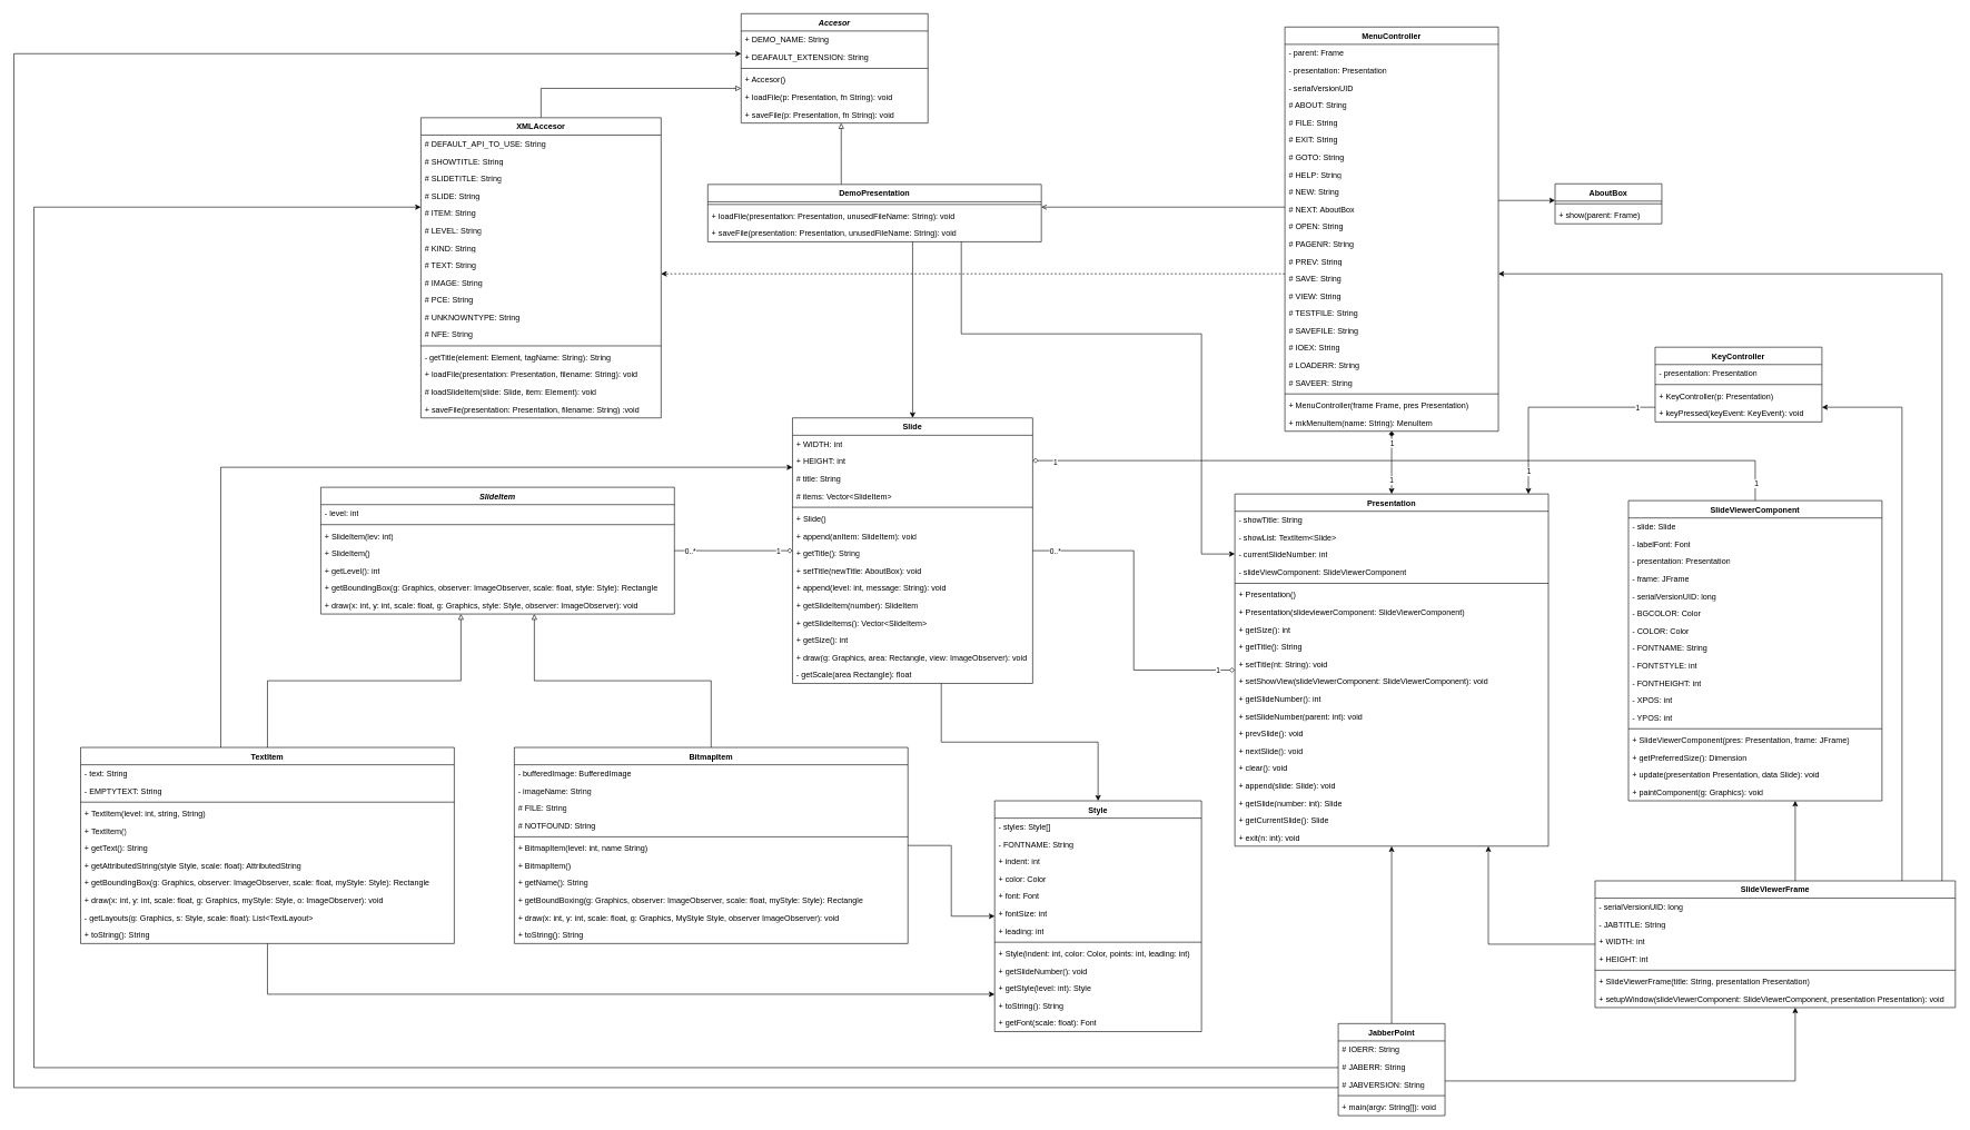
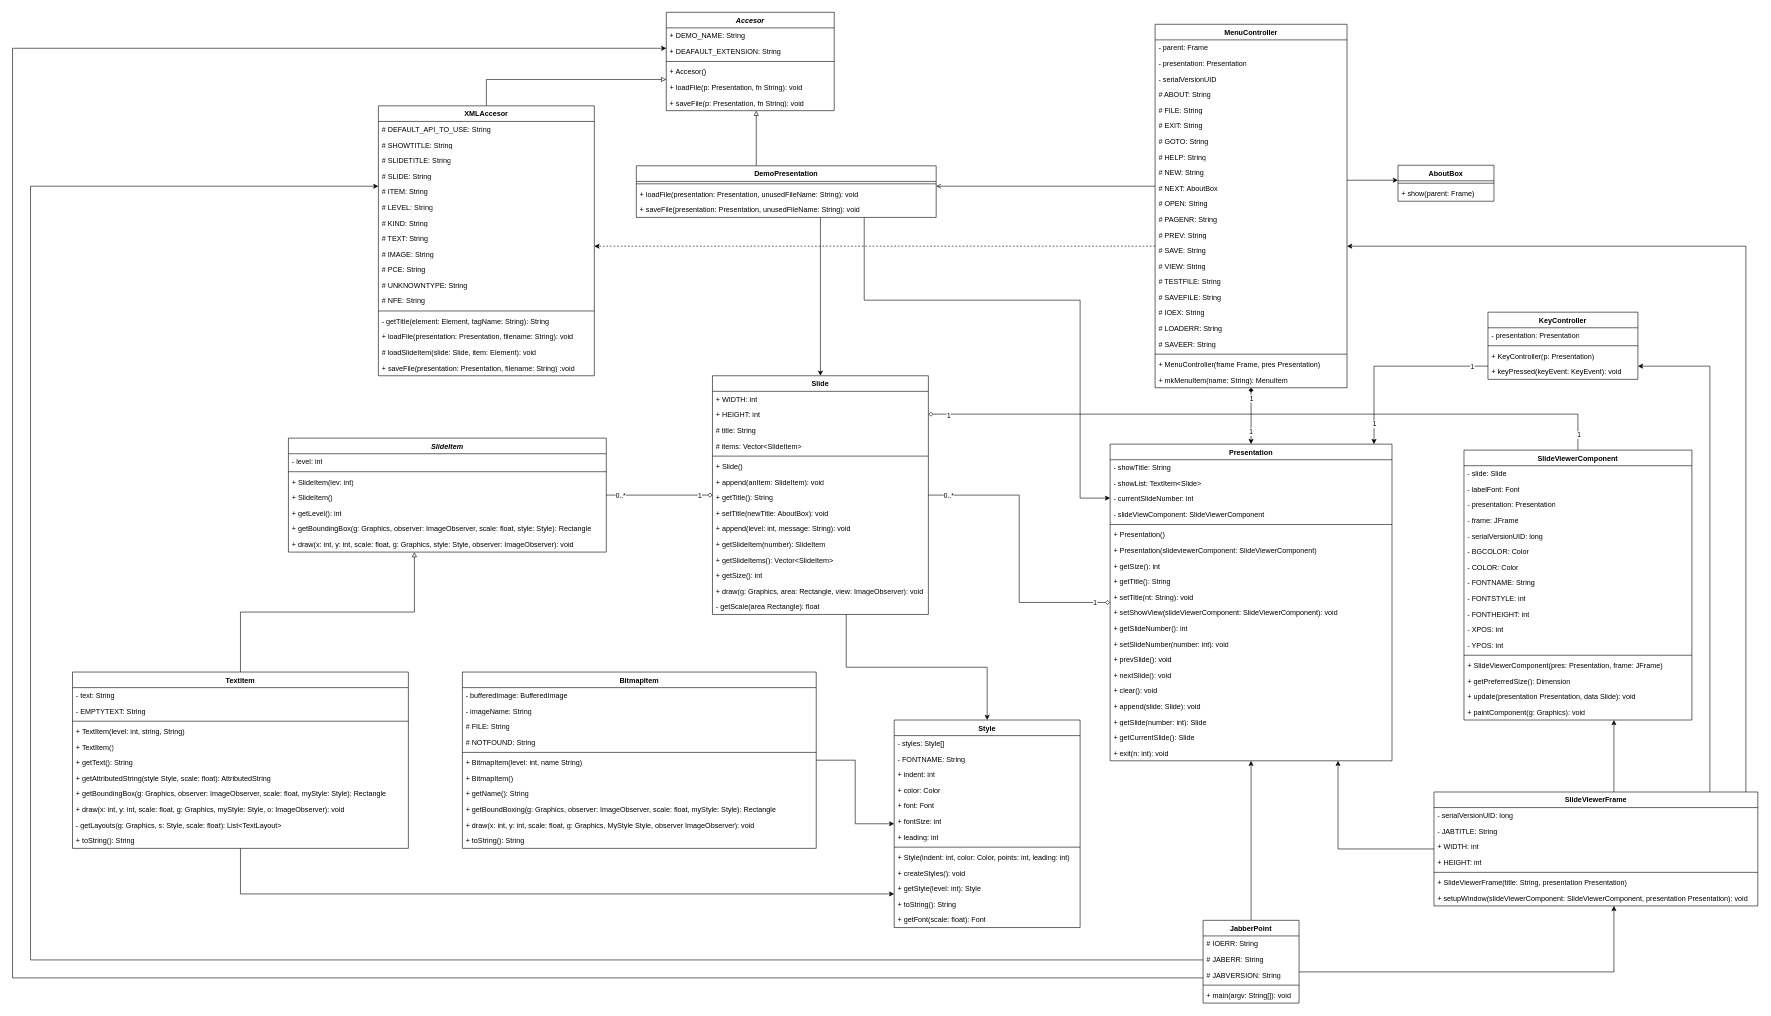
- <mxCell id="169" style="edgeStyle=orthogonalEdgeStyle;rounded=0;orthogonalLoop=1;jettySize=auto;html=1;endArrow=classic;endFill=1;" edge="1" parent="1" source="170" target="105"><mxGeometry relative="1" as="geometry"><Array as="points"><mxPoint x="330" y="700" /></Array></mxGeometry></mxCell>
- <mxCell id="12" style="edgeStyle=orthogonalEdgeStyle;rounded=0;orthogonalLoop=1;jettySize=auto;html=1;endArrow=block;endFill=0;" edge="1" parent="1" source="14" target="124"><mxGeometry relative="1" as="geometry"><Array as="points"><mxPoint x="1065" y="1020" /><mxPoint x="800" y="1020" /></Array></mxGeometry></mxCell>
- <mxCell id="93" value="+ setSlideNumber(parent: int): void" style="text;strokeColor=none;fillColor=none;align=left;verticalAlign=top;spacingLeft=4;spacingRight=4;overflow=hidden;rotatable=0;points=[[0,0.5],[1,0.5]];portConstraint=eastwest;whiteSpace=wrap;html=1;" parent="80" vertex="1"><mxGeometry y="320" width="470" height="26" as="geometry" /></mxCell>
+ <mxCell id="93" value="+ setSlideNumber(number: int): void" style="text;strokeColor=none;fillColor=none;align=left;verticalAlign=top;spacingLeft=4;spacingRight=4;overflow=hidden;rotatable=0;points=[[0,0.5],[1,0.5]];portConstraint=eastwest;whiteSpace=wrap;html=1;" parent="80" vertex="1"><mxGeometry y="320" width="470" height="26" as="geometry" /></mxCell>
- <mxCell id="163" value="+ getSlideNumber(): void" style="text;strokeColor=none;fillColor=none;align=left;verticalAlign=top;spacingLeft=4;spacingRight=4;overflow=hidden;rotatable=0;points=[[0,0.5],[1,0.5]];portConstraint=eastwest;whiteSpace=wrap;html=1;" parent="153" vertex="1"><mxGeometry y="242" width="310" height="26" as="geometry" /></mxCell>
+ <mxCell id="163" value="+ createStyles(): void" style="text;strokeColor=none;fillColor=none;align=left;verticalAlign=top;spacingLeft=4;spacingRight=4;overflow=hidden;rotatable=0;points=[[0,0.5],[1,0.5]];portConstraint=eastwest;whiteSpace=wrap;html=1;" parent="153" vertex="1"><mxGeometry y="242" width="310" height="26" as="geometry" /></mxCell>
